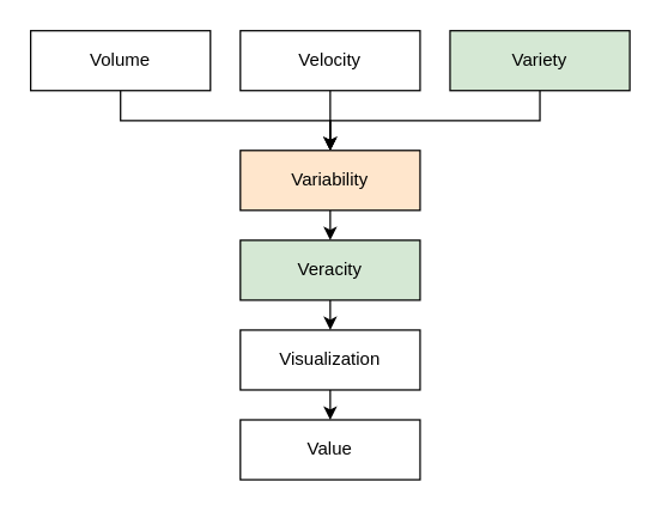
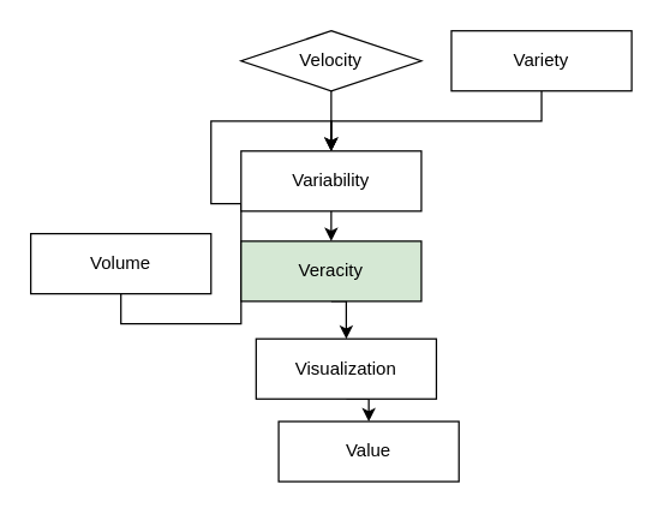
- <mxCell id="3" value="Volume" style="rounded=0;whiteSpace=wrap;html=1;" parent="1" vertex="1"><mxGeometry x="20" y="20" width="120" height="40" as="geometry" /></mxCell>
+ <mxCell id="3" value="Volume" style="rounded=0;whiteSpace=wrap;html=1;" parent="1" vertex="1"><mxGeometry x="20" y="155" width="120" height="40" as="geometry" /></mxCell>
- <mxCell id="5" value="Velocity" style="rounded=0;whiteSpace=wrap;html=1;" parent="1" vertex="1"><mxGeometry x="160" y="20" width="120" height="40" as="geometry" /></mxCell>
+ <mxCell id="5" value="Velocity" style="rhombus;whiteSpace=wrap;html=1;" parent="1" vertex="1"><mxGeometry x="160" y="20" width="120" height="40" as="geometry" /></mxCell>
- <mxCell id="7" value="Variety" style="rounded=0;whiteSpace=wrap;html=1;fillColor=#d5e8d4;" parent="1" vertex="1"><mxGeometry x="300" y="20" width="120" height="40" as="geometry" /></mxCell>
+ <mxCell id="7" value="Variety" style="rounded=0;whiteSpace=wrap;html=1;" parent="1" vertex="1"><mxGeometry x="300" y="20" width="120" height="40" as="geometry" /></mxCell>
- <mxCell id="11" value="Variability" style="rounded=0;whiteSpace=wrap;html=1;fillColor=#ffe6cc;" parent="1" vertex="1"><mxGeometry x="160" y="100" width="120" height="40" as="geometry" /></mxCell>
+ <mxCell id="11" value="Variability" style="rounded=0;whiteSpace=wrap;html=1;" parent="1" vertex="1"><mxGeometry x="160" y="100" width="120" height="40" as="geometry" /></mxCell>
- <mxCell id="13" value="Visualization" style="rounded=0;whiteSpace=wrap;html=1;" parent="1" vertex="1"><mxGeometry x="160" y="220" width="120" height="40" as="geometry" /></mxCell>
+ <mxCell id="13" value="Visualization" style="rounded=0;whiteSpace=wrap;html=1;" parent="1" vertex="1"><mxGeometry x="170" y="225" width="120" height="40" as="geometry" /></mxCell>
- <mxCell id="14" value="Value" style="rounded=0;whiteSpace=wrap;html=1;" parent="1" vertex="1"><mxGeometry x="160" y="280" width="120" height="40" as="geometry" /></mxCell>
+ <mxCell id="14" value="Value" style="rounded=0;whiteSpace=wrap;html=1;" parent="1" vertex="1"><mxGeometry x="185" y="280" width="120" height="40" as="geometry" /></mxCell>
